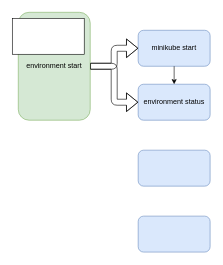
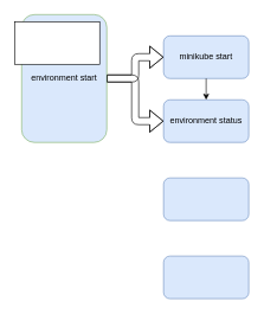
- <mxCell id="8" value="environment start" style="rounded=1;whiteSpace=wrap;html=1;fillColor=#d5e8d4;strokeColor=#82b366;" parent="1" vertex="1"><mxGeometry x="30" y="20" width="120" height="180" as="geometry" /></mxCell>
+ <mxCell id="8" value="environment start" style="rounded=1;whiteSpace=wrap;html=1;fillColor=#dae8fc;strokeColor=#82b366;" parent="1" vertex="1"><mxGeometry x="30" y="20" width="120" height="180" as="geometry" /></mxCell>
